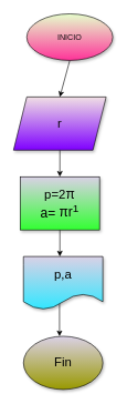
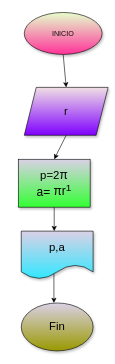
- <mxCell id="5" value="&lt;font style=&quot;font-size: 19px;&quot;&gt;r&lt;/font&gt;" style="shape=parallelogram;perimeter=parallelogramPerimeter;whiteSpace=wrap;html=1;fixedSize=1;gradientColor=#7F00FF;fillColor=#F0DFE4;fontColor=#0b0a0a;shadow=1;" vertex="1" parent="1"><mxGeometry x="20" y="145" width="140" height="80" as="geometry" /></mxCell>
+ <mxCell id="5" value="&lt;font style=&quot;font-size: 19px;&quot;&gt;r&lt;/font&gt;" style="shape=parallelogram;perimeter=parallelogramPerimeter;whiteSpace=wrap;html=1;fixedSize=1;gradientColor=#7F00FF;fillColor=#F0DFE4;fontColor=#0b0a0a;shadow=1;" vertex="1" parent="1"><mxGeometry x="40" y="145" width="140" height="80" as="geometry" /></mxCell>
